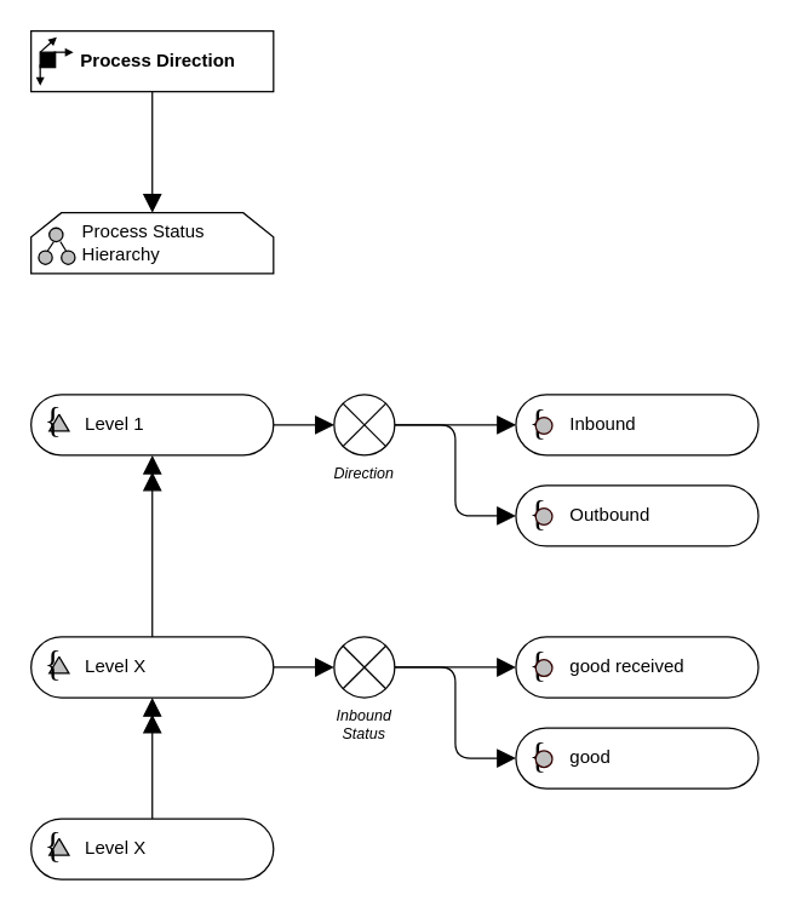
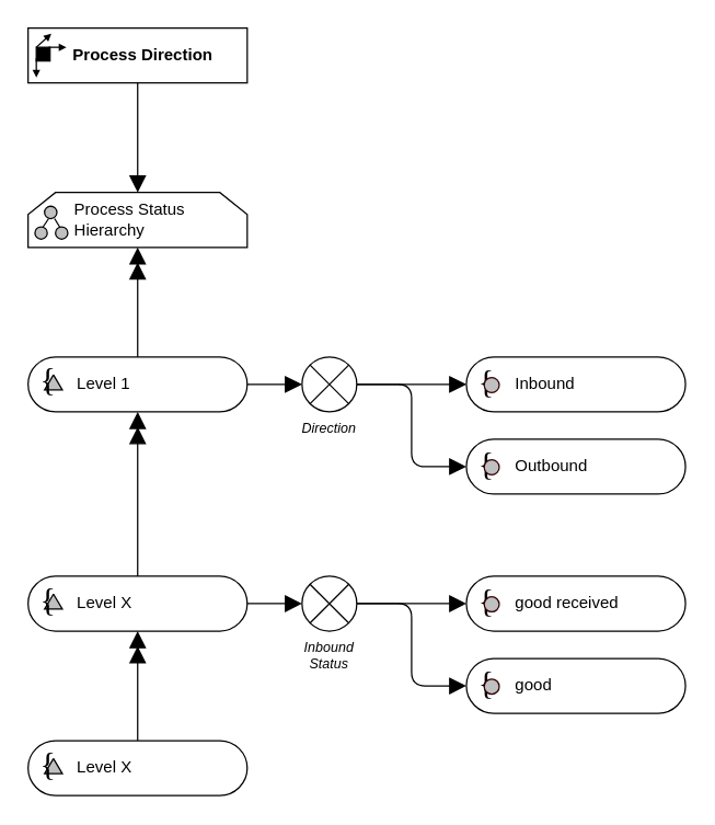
+ <mxCell id="27" value="" style="vsdxID=5;edgeStyle=orthogonalEdgeStyle;startArrow=doubleBlock;endArrow=none;startSize=10;endSize=0;strokeColor=#000000;spacingTop=2;spacingBottom=2;spacingLeft=2;spacingRight=2;verticalAlign=middle;html=1;labelBackgroundColor=#FFFFFF;rounded=1;jumpStyle=arc;startFill=1;fontStyle=2" edge="1" parent="1" source="8" target="16"><mxGeometry x="0.25" relative="1" as="geometry"><mxPoint x="310" y="190" as="sourcePoint" /><mxPoint x="310" y="270" as="targetPoint" /><mxPoint as="offset" /></mxGeometry></mxCell>
